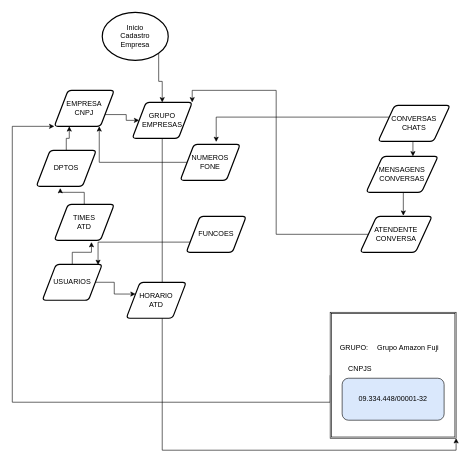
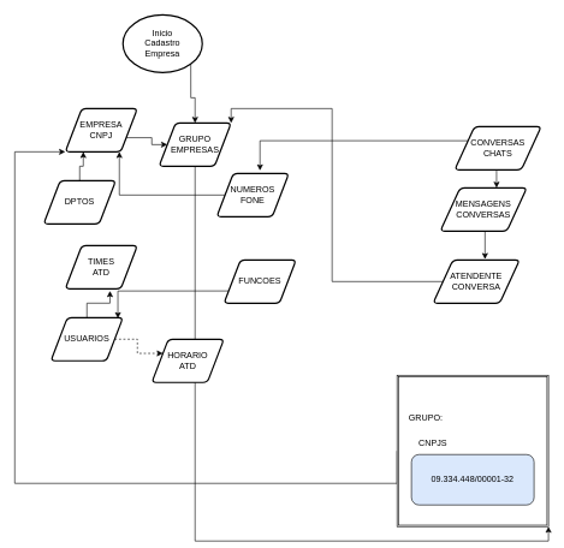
- <mxCell id="10" style="edgeStyle=orthogonalEdgeStyle;rounded=0;orthogonalLoop=1;jettySize=auto;html=1;exitX=0.5;exitY=0;exitDx=0;exitDy=0;entryX=0.4;entryY=1.05;entryDx=0;entryDy=0;entryPerimeter=0;" edge="1" parent="1" source="11" target="9"><mxGeometry relative="1" as="geometry" /></mxCell>
- <mxCell id="14" style="edgeStyle=orthogonalEdgeStyle;rounded=0;orthogonalLoop=1;jettySize=auto;html=1;exitX=1;exitY=0.5;exitDx=0;exitDy=0;entryX=0;entryY=0.25;entryDx=0;entryDy=0;" edge="1" parent="1" source="15" target="12"><mxGeometry relative="1" as="geometry" /></mxCell>
+ <mxCell id="14" style="edgeStyle=orthogonalEdgeStyle;rounded=0;orthogonalLoop=1;jettySize=auto;html=1;exitX=1;exitY=0.5;exitDx=0;exitDy=0;entryX=0;entryY=0.25;entryDx=0;entryDy=0;dashed=1;" edge="1" parent="1" source="15" target="12"><mxGeometry relative="1" as="geometry" /></mxCell>
- <mxCell id="29" value="Grupo Amazon Fuji" style="text;html=1;strokeColor=none;fillColor=none;align=center;verticalAlign=middle;whiteSpace=wrap;rounded=0;" vertex="1" parent="1"><mxGeometry x="620" y="565" width="120" height="30" as="geometry" /></mxCell>
